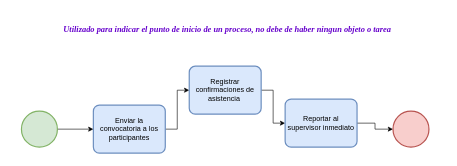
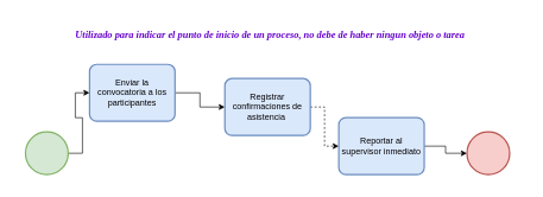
- <mxCell id="6" style="edgeStyle=orthogonalEdgeStyle;rounded=0;orthogonalLoop=1;jettySize=auto;html=1;entryX=0;entryY=0.5;entryDx=0;entryDy=0;entryPerimeter=0;" parent="1" source="7" target="9" edge="1"><mxGeometry relative="1" as="geometry" /></mxCell>
+ <mxCell id="6" style="edgeStyle=orthogonalEdgeStyle;rounded=0;orthogonalLoop=1;jettySize=auto;html=1;entryX=0;entryY=0.5;entryDx=0;entryDy=0;entryPerimeter=0;dashed=1;" parent="1" source="7" target="9" edge="1"><mxGeometry relative="1" as="geometry" /></mxCell>
- <mxCell id="5" value="Enviar la convocatoria a los participantes" style="points=[[0.25,0,0],[0.5,0,0],[0.75,0,0],[1,0.25,0],[1,0.5,0],[1,0.75,0],[0.75,1,0],[0.5,1,0],[0.25,1,0],[0,0.75,0],[0,0.5,0],[0,0.25,0]];shape=mxgraph.bpmn.task;whiteSpace=wrap;rectStyle=rounded;size=10;html=1;taskMarker=abstract;strokeWidth=2;fillColor=#dae8fc;strokeColor=#6c8ebf;" parent="1" vertex="1"><mxGeometry x="155" y="175" width="120" height="80" as="geometry" /></mxCell>
+ <mxCell id="5" value="Enviar la convocatoria a los participantes" style="points=[[0.25,0,0],[0.5,0,0],[0.75,0,0],[1,0.25,0],[1,0.5,0],[1,0.75,0],[0.75,1,0],[0.5,1,0],[0.25,1,0],[0,0.75,0],[0,0.5,0],[0,0.25,0]];shape=mxgraph.bpmn.task;whiteSpace=wrap;rectStyle=rounded;size=10;html=1;taskMarker=abstract;strokeWidth=2;fillColor=#dae8fc;strokeColor=#6c8ebf;" parent="1" vertex="1"><mxGeometry x="125" y="90" width="120" height="80" as="geometry" /></mxCell>
